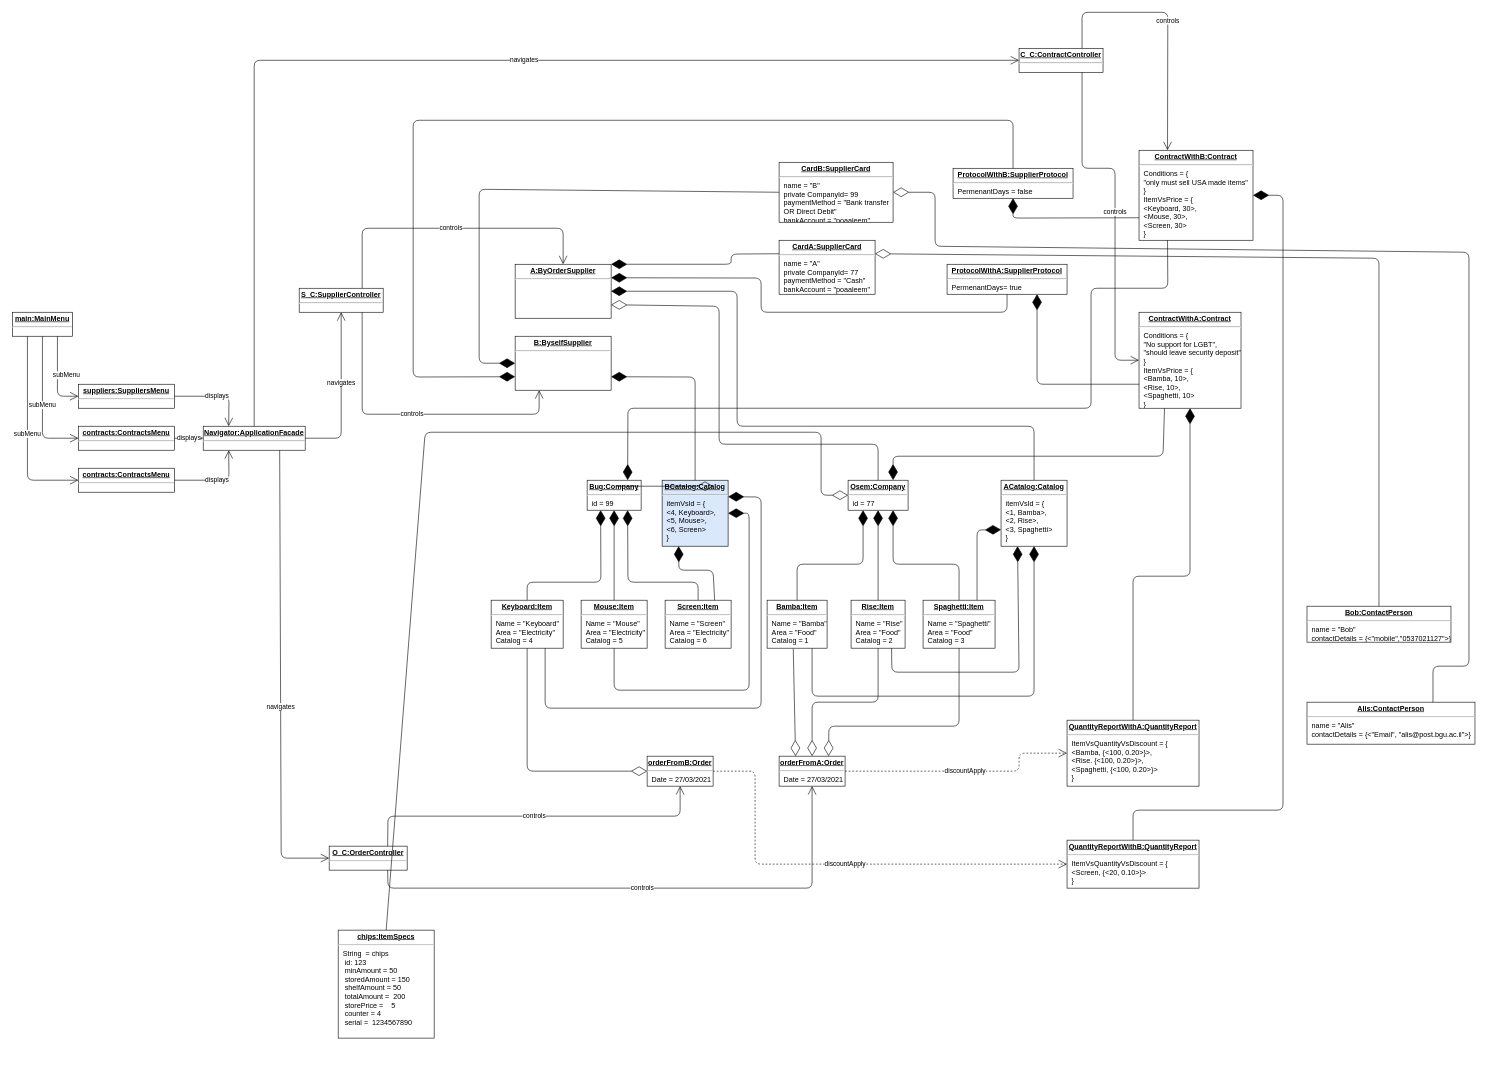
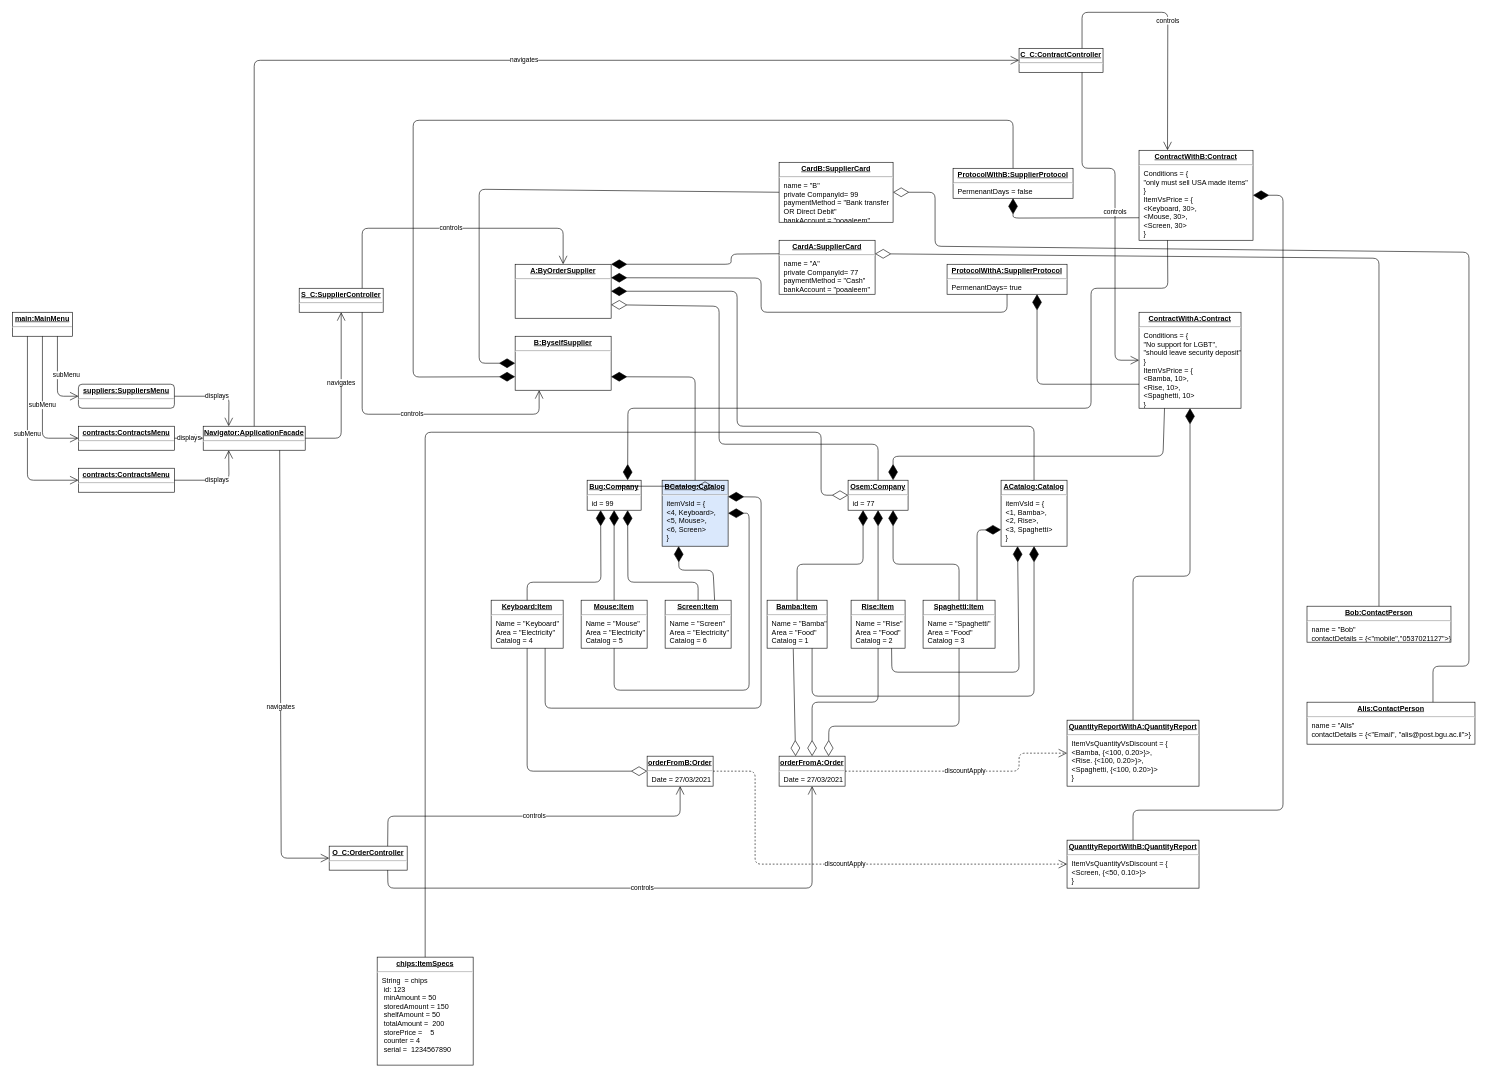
- <mxCell id="66" value="&lt;p style=&quot;margin: 0px ; margin-top: 4px ; text-align: center ; text-decoration: underline&quot;&gt;&lt;b&gt;suppliers:SuppliersMenu&lt;/b&gt;&lt;/p&gt;&lt;hr&gt;&lt;p style=&quot;margin: 0px ; margin-left: 8px&quot;&gt;&lt;br&gt;&lt;/p&gt;" style="verticalAlign=top;align=left;overflow=fill;fontSize=12;fontFamily=Helvetica;html=1;" vertex="1" parent="1"><mxGeometry x="130" y="640" width="160" height="40" as="geometry" /></mxCell>
+ <mxCell id="66" value="&lt;p style=&quot;margin: 0px ; margin-top: 4px ; text-align: center ; text-decoration: underline&quot;&gt;&lt;b&gt;suppliers:SuppliersMenu&lt;/b&gt;&lt;/p&gt;&lt;hr&gt;&lt;p style=&quot;margin: 0px ; margin-left: 8px&quot;&gt;&lt;br&gt;&lt;/p&gt;" style="verticalAlign=top;align=left;overflow=fill;fontSize=12;fontFamily=Helvetica;html=1;rounded=1;" vertex="1" parent="1"><mxGeometry x="130" y="640" width="160" height="40" as="geometry" /></mxCell>
- <mxCell id="11" value="&lt;p style=&quot;margin: 0px ; margin-top: 4px ; text-align: center ; text-decoration: underline&quot;&gt;&lt;b&gt;QuantityReportWithB:QuantityReport&lt;/b&gt;&lt;/p&gt;&lt;hr&gt;&lt;p style=&quot;margin: 0px 0px 0px 8px&quot;&gt;ItemVsQuantityVsDiscount = {&amp;nbsp;&lt;/p&gt;&lt;p style=&quot;margin: 0px 0px 0px 8px&quot;&gt;&lt;span&gt;&amp;lt;Screen, {&amp;lt;20, 0.10&amp;gt;}&amp;gt;&lt;/span&gt;&lt;/p&gt;&lt;p style=&quot;margin: 0px 0px 0px 8px&quot;&gt;}&lt;/p&gt;" style="verticalAlign=top;align=left;overflow=fill;fontSize=12;fontFamily=Helvetica;html=1;" vertex="1" parent="1"><mxGeometry x="1778" y="1400" width="220" height="80" as="geometry" /></mxCell>
+ <mxCell id="11" value="&lt;p style=&quot;margin: 0px ; margin-top: 4px ; text-align: center ; text-decoration: underline&quot;&gt;&lt;b&gt;QuantityReportWithB:QuantityReport&lt;/b&gt;&lt;/p&gt;&lt;hr&gt;&lt;p style=&quot;margin: 0px 0px 0px 8px&quot;&gt;ItemVsQuantityVsDiscount = {&amp;nbsp;&lt;/p&gt;&lt;p style=&quot;margin: 0px 0px 0px 8px&quot;&gt;&lt;span&gt;&amp;lt;Screen, {&amp;lt;50, 0.10&amp;gt;}&amp;gt;&lt;/span&gt;&lt;/p&gt;&lt;p style=&quot;margin: 0px 0px 0px 8px&quot;&gt;}&lt;/p&gt;" style="verticalAlign=top;align=left;overflow=fill;fontSize=12;fontFamily=Helvetica;html=1;" vertex="1" parent="1"><mxGeometry x="1778" y="1400" width="220" height="80" as="geometry" /></mxCell>
- <mxCell id="84" value="&lt;p style=&quot;margin: 0px ; margin-top: 4px ; text-align: center ; text-decoration: underline&quot;&gt;&lt;b&gt;chips:ItemSpecs&lt;/b&gt;&lt;/p&gt;&lt;hr&gt;&lt;p style=&quot;margin: 0px ; margin-left: 8px&quot;&gt;String&amp;nbsp; = chips&lt;br style=&quot;padding: 0px ; margin: 0px&quot;&gt;&amp;nbsp;id: 123&lt;br style=&quot;padding: 0px ; margin: 0px&quot;&gt;&amp;nbsp;minAmount = 50&lt;br style=&quot;padding: 0px ; margin: 0px&quot;&gt;&amp;nbsp;storedAmount = 150&lt;br style=&quot;padding: 0px ; margin: 0px&quot;&gt;&amp;nbsp;shelfAmount = 50&amp;nbsp;&lt;br style=&quot;padding: 0px ; margin: 0px&quot;&gt;&amp;nbsp;totalAmount =&amp;nbsp; 200&lt;br style=&quot;padding: 0px ; margin: 0px&quot;&gt;&amp;nbsp;storePrice =&amp;nbsp;&amp;nbsp;&amp;nbsp; 5&lt;br style=&quot;padding: 0px ; margin: 0px&quot;&gt;&amp;nbsp;counter = 4&amp;nbsp;&amp;nbsp;&lt;br style=&quot;padding: 0px ; margin: 0px&quot;&gt;&amp;nbsp;serial =&amp;nbsp; 1234567890&lt;br style=&quot;padding: 0px ; margin: 0px&quot;&gt;&lt;/p&gt;" style="verticalAlign=top;align=left;overflow=fill;fontSize=12;fontFamily=Helvetica;html=1;" vertex="1" parent="1"><mxGeometry x="563" y="1550" width="160" height="180" as="geometry" /></mxCell>
+ <mxCell id="84" value="&lt;p style=&quot;margin: 0px ; margin-top: 4px ; text-align: center ; text-decoration: underline&quot;&gt;&lt;b&gt;chips:ItemSpecs&lt;/b&gt;&lt;/p&gt;&lt;hr&gt;&lt;p style=&quot;margin: 0px ; margin-left: 8px&quot;&gt;String&amp;nbsp; = chips&lt;br style=&quot;padding: 0px ; margin: 0px&quot;&gt;&amp;nbsp;id: 123&lt;br style=&quot;padding: 0px ; margin: 0px&quot;&gt;&amp;nbsp;minAmount = 50&lt;br style=&quot;padding: 0px ; margin: 0px&quot;&gt;&amp;nbsp;storedAmount = 150&lt;br style=&quot;padding: 0px ; margin: 0px&quot;&gt;&amp;nbsp;shelfAmount = 50&amp;nbsp;&lt;br style=&quot;padding: 0px ; margin: 0px&quot;&gt;&amp;nbsp;totalAmount =&amp;nbsp; 200&lt;br style=&quot;padding: 0px ; margin: 0px&quot;&gt;&amp;nbsp;storePrice =&amp;nbsp;&amp;nbsp;&amp;nbsp; 5&lt;br style=&quot;padding: 0px ; margin: 0px&quot;&gt;&amp;nbsp;counter = 4&amp;nbsp;&amp;nbsp;&lt;br style=&quot;padding: 0px ; margin: 0px&quot;&gt;&amp;nbsp;serial =&amp;nbsp; 1234567890&lt;br style=&quot;padding: 0px ; margin: 0px&quot;&gt;&lt;/p&gt;" style="verticalAlign=top;align=left;overflow=fill;fontSize=12;fontFamily=Helvetica;html=1;" vertex="1" parent="1"><mxGeometry x="628" y="1595" width="160" height="180" as="geometry" /></mxCell>
